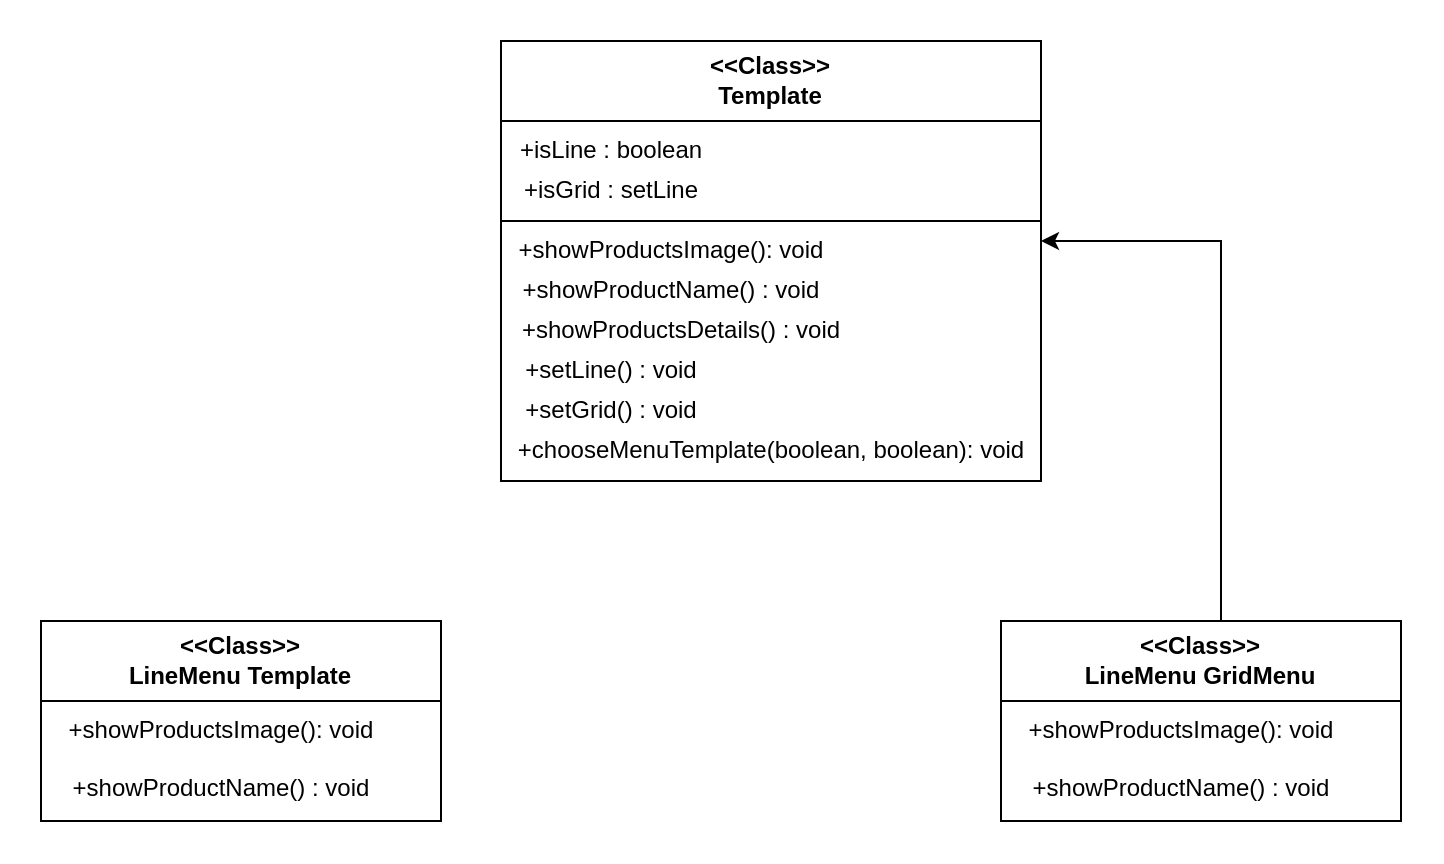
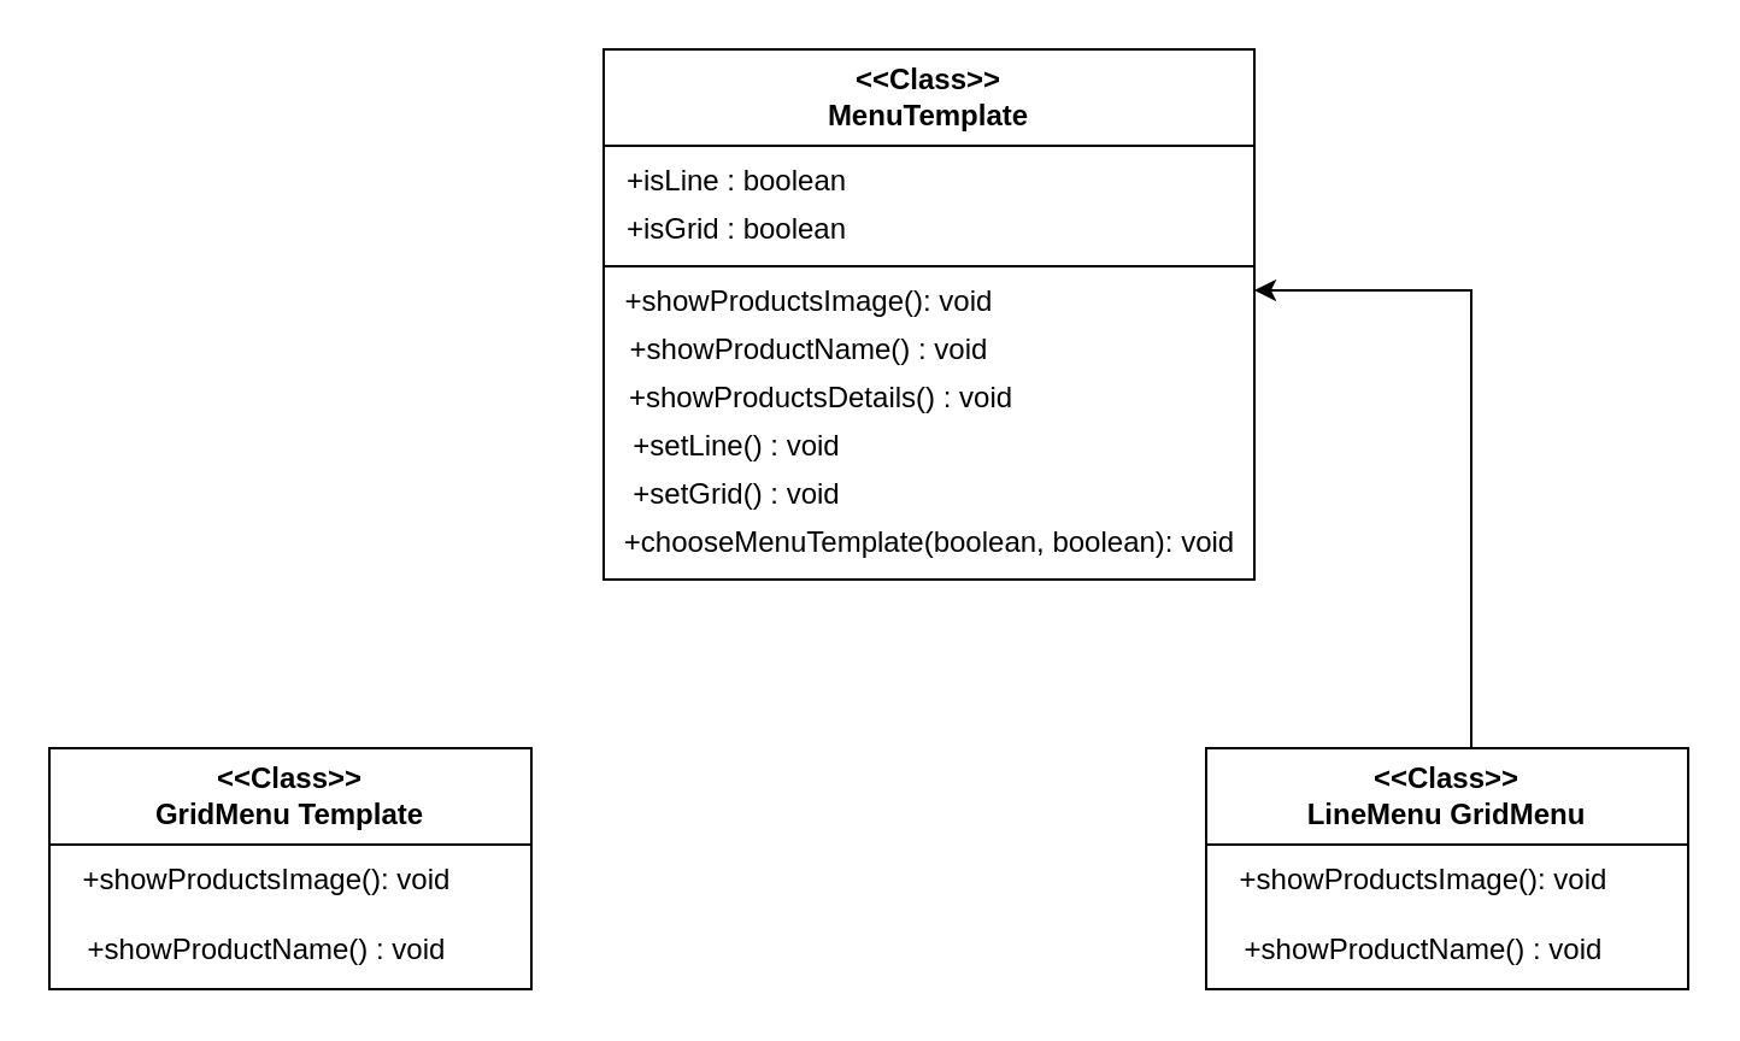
- <mxCell id="2" value="&amp;lt;&amp;lt;Class&amp;gt;&amp;gt;&lt;br&gt;Template" style="swimlane;whiteSpace=wrap;html=1;startSize=40;" vertex="1" parent="1"><mxGeometry x="250" y="20" width="270" height="220" as="geometry" /></mxCell>
+ <mxCell id="2" value="&amp;lt;&amp;lt;Class&amp;gt;&amp;gt;&lt;br&gt;MenuTemplate" style="swimlane;whiteSpace=wrap;html=1;startSize=40;" vertex="1" parent="1"><mxGeometry x="250" y="20" width="270" height="220" as="geometry" /></mxCell>
- <mxCell id="4" value="+isGrid : setLine" style="text;html=1;align=center;verticalAlign=middle;resizable=0;points=[];autosize=1;strokeColor=none;fillColor=none;" vertex="1" parent="2"><mxGeometry y="60" width="110" height="30" as="geometry" /></mxCell>
+ <mxCell id="4" value="+isGrid : boolean" style="text;html=1;align=center;verticalAlign=middle;resizable=0;points=[];autosize=1;strokeColor=none;fillColor=none;" vertex="1" parent="2"><mxGeometry y="60" width="110" height="30" as="geometry" /></mxCell>
- <mxCell id="11" value="&amp;lt;&amp;lt;Class&amp;gt;&amp;gt;&lt;br&gt;LineMenu Template" style="swimlane;whiteSpace=wrap;html=1;startSize=40;" vertex="1" parent="1"><mxGeometry x="20" y="310" width="200" height="100" as="geometry" /></mxCell>
+ <mxCell id="11" value="&amp;lt;&amp;lt;Class&amp;gt;&amp;gt;&lt;br&gt;GridMenu Template" style="swimlane;whiteSpace=wrap;html=1;startSize=40;" vertex="1" parent="1"><mxGeometry x="20" y="310" width="200" height="100" as="geometry" /></mxCell>
